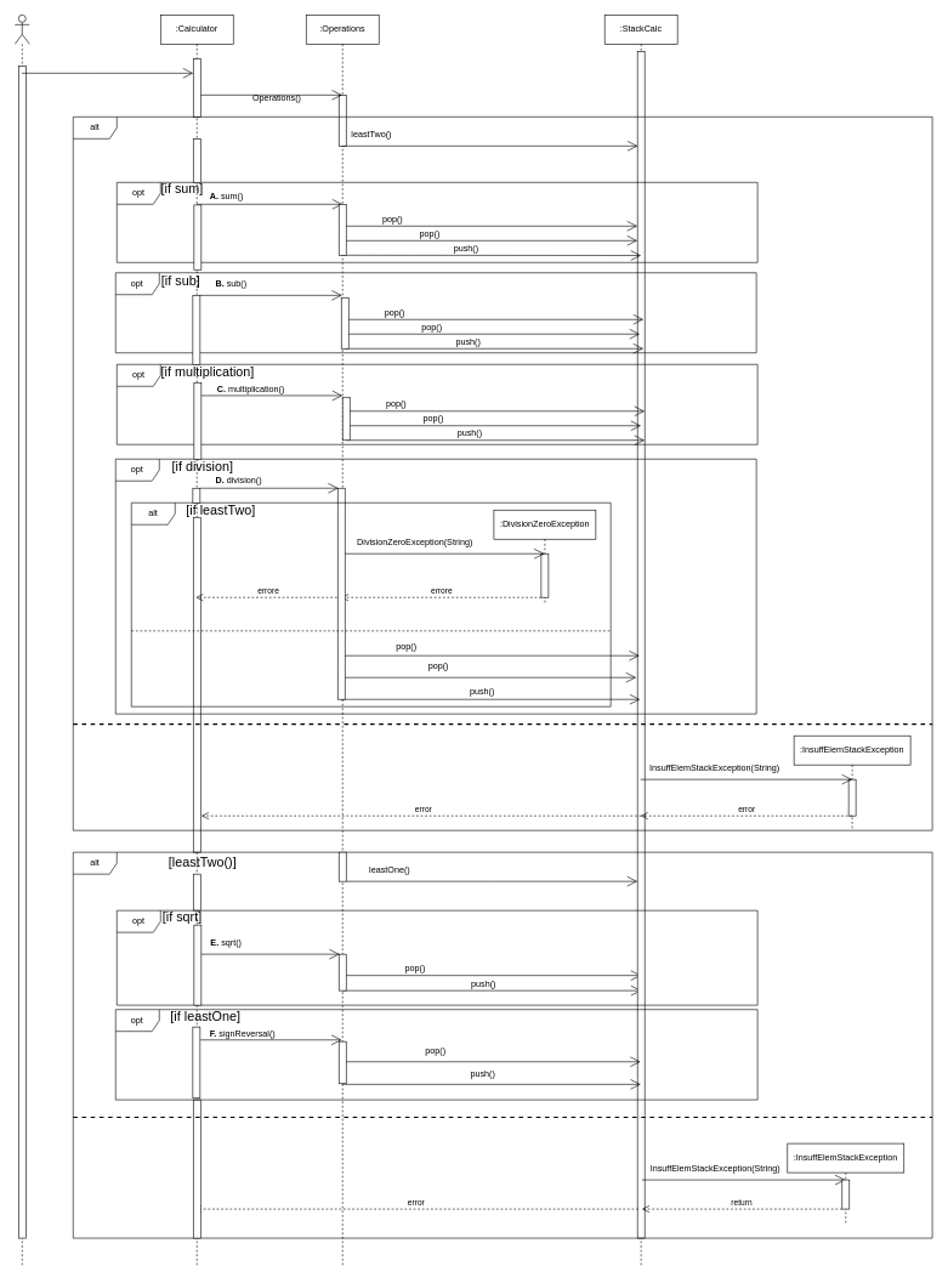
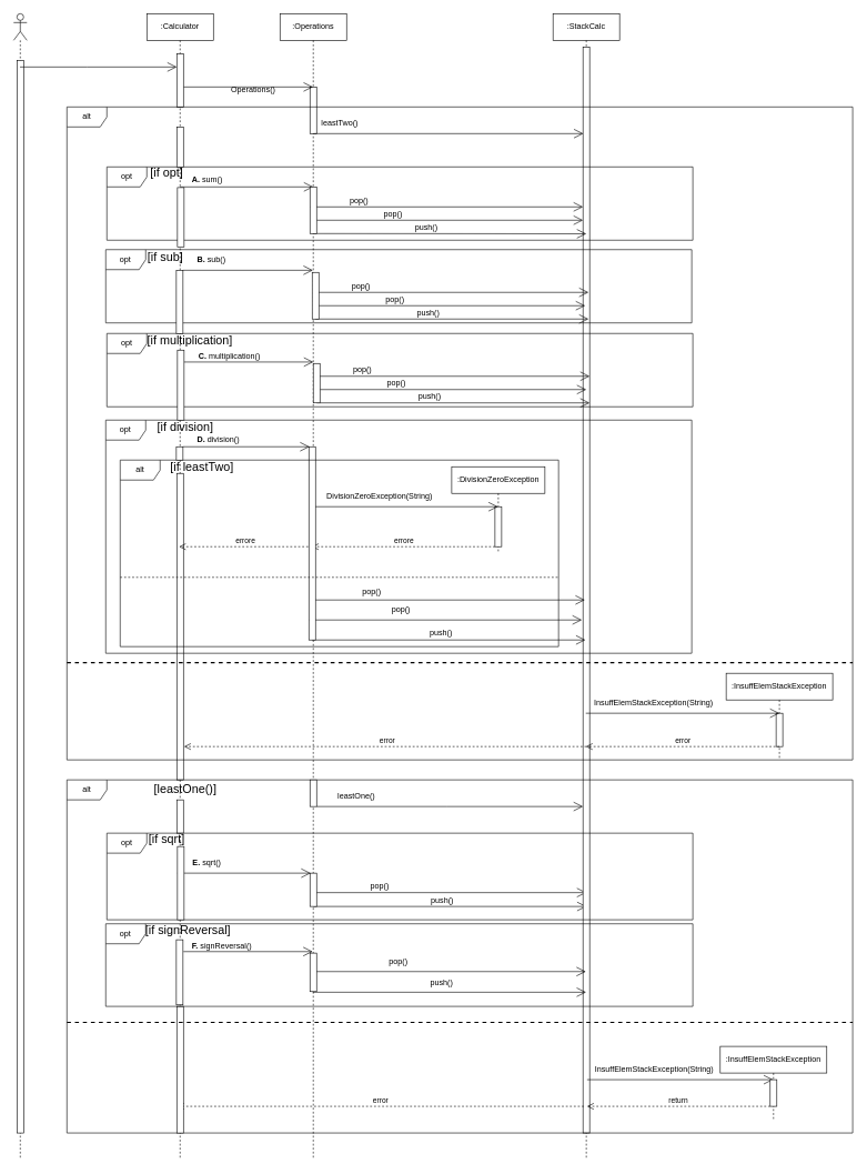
- <mxCell id="83" value="&lt;font style=&quot;font-size: 18px;&quot;&gt;[if sum]&lt;/font&gt;" style="text;strokeColor=none;align=center;fillColor=none;html=1;verticalAlign=middle;whiteSpace=wrap;rounded=0;" vertex="1" parent="1"><mxGeometry x="220" y="243.936" width="60" height="30" as="geometry" /></mxCell>
+ <mxCell id="83" value="&lt;font style=&quot;font-size: 18px;&quot;&gt;[if opt]&lt;/font&gt;" style="text;strokeColor=none;align=center;fillColor=none;html=1;verticalAlign=middle;whiteSpace=wrap;rounded=0;" vertex="1" parent="1"><mxGeometry x="220" y="243.936" width="60" height="30" as="geometry" /></mxCell>
- <mxCell id="64" value="&lt;font style=&quot;font-size: 18px;&quot;&gt;[leastTwo()]&lt;/font&gt;" style="text;strokeColor=none;align=center;fillColor=none;html=1;verticalAlign=middle;whiteSpace=wrap;rounded=0;" vertex="1" parent="1"><mxGeometry x="218.03" y="1170" width="120" height="30" as="geometry" /></mxCell>
+ <mxCell id="64" value="&lt;font style=&quot;font-size: 18px;&quot;&gt;[leastOne()]&lt;/font&gt;" style="text;strokeColor=none;align=center;fillColor=none;html=1;verticalAlign=middle;whiteSpace=wrap;rounded=0;" vertex="1" parent="1"><mxGeometry x="218.03" y="1170" width="120" height="30" as="geometry" /></mxCell>
- <mxCell id="109" value="&lt;font style=&quot;font-size: 18px;&quot;&gt;[if leastOne]&lt;/font&gt;" style="text;strokeColor=none;align=center;fillColor=none;html=1;verticalAlign=middle;whiteSpace=wrap;rounded=0;" vertex="1" parent="1"><mxGeometry x="208.06" y="1386" width="148.031" height="20.079" as="geometry" /></mxCell>
+ <mxCell id="109" value="&lt;font style=&quot;font-size: 18px;&quot;&gt;[if signReversal]&lt;/font&gt;" style="text;strokeColor=none;align=center;fillColor=none;html=1;verticalAlign=middle;whiteSpace=wrap;rounded=0;" vertex="1" parent="1"><mxGeometry x="208.06" y="1386" width="148.031" height="20.079" as="geometry" /></mxCell>
